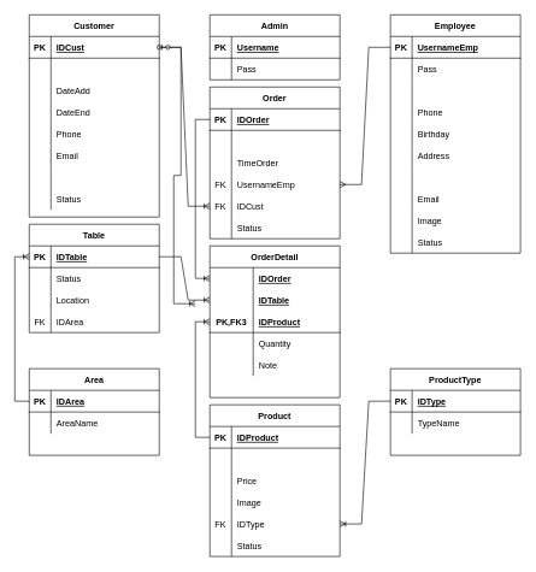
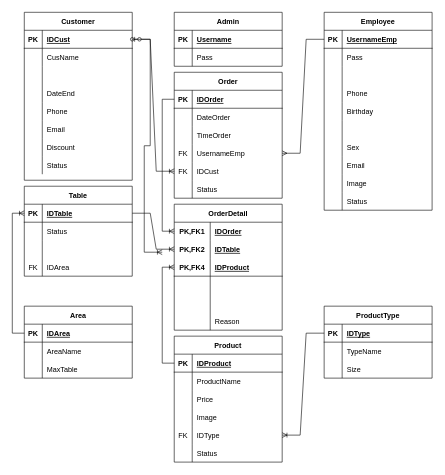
+ <mxCell id="141" value="CusName" style="shape=partialRectangle;connectable=0;fillColor=none;top=0;left=0;bottom=0;right=0;align=left;spacingLeft=6;overflow=hidden;" parent="139" vertex="1"><mxGeometry x="30" width="150" height="30" as="geometry"><mxRectangle width="150" height="30" as="alternateBounds" /></mxGeometry></mxCell>
- <mxCell id="144" value="DateAdd" style="shape=partialRectangle;connectable=0;fillColor=none;top=0;left=0;bottom=0;right=0;align=left;spacingLeft=6;overflow=hidden;" parent="142" vertex="1"><mxGeometry x="30" width="150" height="30" as="geometry"><mxRectangle width="150" height="30" as="alternateBounds" /></mxGeometry></mxCell>
+ <mxCell id="38" value="DateOrder" style="shape=partialRectangle;connectable=0;fillColor=none;top=0;left=0;bottom=0;right=0;align=left;spacingLeft=6;overflow=hidden;" parent="36" vertex="1"><mxGeometry x="30" width="150" height="30" as="geometry"><mxRectangle width="150" height="30" as="alternateBounds" /></mxGeometry></mxCell>
- <mxCell id="19" value="Address" style="shape=partialRectangle;connectable=0;fillColor=none;top=0;left=0;bottom=0;right=0;align=left;spacingLeft=6;overflow=hidden;" parent="17" vertex="1"><mxGeometry x="30" width="150" height="30" as="geometry"><mxRectangle width="150" height="30" as="alternateBounds" /></mxGeometry></mxCell>
+ <mxCell id="156" value="Discount" style="shape=partialRectangle;connectable=0;fillColor=none;top=0;left=0;bottom=0;right=0;align=left;spacingLeft=6;overflow=hidden;" parent="154" vertex="1"><mxGeometry x="30" width="150" height="30" as="geometry"><mxRectangle width="150" height="30" as="alternateBounds" /></mxGeometry></mxCell>
+ <mxCell id="22" value="Sex" style="shape=partialRectangle;connectable=0;fillColor=none;top=0;left=0;bottom=0;right=0;align=left;spacingLeft=6;overflow=hidden;" parent="20" vertex="1"><mxGeometry x="30" width="150" height="30" as="geometry"><mxRectangle width="150" height="30" as="alternateBounds" /></mxGeometry></mxCell>
+ <mxCell id="53" value="PK,FK1" style="shape=partialRectangle;connectable=0;fillColor=none;top=0;left=0;bottom=0;right=0;fontStyle=1;overflow=hidden;" parent="52" vertex="1"><mxGeometry width="60" height="30" as="geometry"><mxRectangle width="60" height="30" as="alternateBounds" /></mxGeometry></mxCell>
- <mxCell id="108" value="Location" style="shape=partialRectangle;connectable=0;fillColor=none;top=0;left=0;bottom=0;right=0;align=left;spacingLeft=6;overflow=hidden;" vertex="1" parent="106"><mxGeometry x="30" width="150" height="30" as="geometry"><mxRectangle width="150" height="30" as="alternateBounds" /></mxGeometry></mxCell>
+ <mxCell id="56" value="PK,FK2" style="shape=partialRectangle;connectable=0;fillColor=none;top=0;left=0;bottom=0;right=0;fontStyle=1;overflow=hidden;" parent="55" vertex="1"><mxGeometry width="60" height="30" as="geometry"><mxRectangle width="60" height="30" as="alternateBounds" /></mxGeometry></mxCell>
- <mxCell id="59" value="PK,FK3" style="shape=partialRectangle;connectable=0;fillColor=none;top=0;left=0;bottom=0;right=0;fontStyle=1;overflow=hidden;" parent="58" vertex="1"><mxGeometry width="60" height="30" as="geometry"><mxRectangle width="60" height="30" as="alternateBounds" /></mxGeometry></mxCell>
+ <mxCell id="59" value="PK,FK4" style="shape=partialRectangle;connectable=0;fillColor=none;top=0;left=0;bottom=0;right=0;fontStyle=1;overflow=hidden;" parent="58" vertex="1"><mxGeometry width="60" height="30" as="geometry"><mxRectangle width="60" height="30" as="alternateBounds" /></mxGeometry></mxCell>
- <mxCell id="63" value="Quantity" style="shape=partialRectangle;connectable=0;fillColor=none;top=0;left=0;bottom=0;right=0;align=left;spacingLeft=6;overflow=hidden;" parent="61" vertex="1"><mxGeometry x="60" width="120" height="30" as="geometry"><mxRectangle width="120" height="30" as="alternateBounds" /></mxGeometry></mxCell>
- <mxCell id="66" value="Note" style="shape=partialRectangle;connectable=0;fillColor=none;top=0;left=0;bottom=0;right=0;align=left;spacingLeft=6;overflow=hidden;" vertex="1" parent="64"><mxGeometry x="60" width="120" height="30" as="geometry"><mxRectangle width="120" height="30" as="alternateBounds" /></mxGeometry></mxCell>
+ <mxCell id="69" value="Reason" style="shape=partialRectangle;connectable=0;fillColor=none;top=0;left=0;bottom=0;right=0;align=left;spacingLeft=6;overflow=hidden;" vertex="1" parent="67"><mxGeometry x="60" width="120" height="30" as="geometry"><mxRectangle width="120" height="30" as="alternateBounds" /></mxGeometry></mxCell>
+ <mxCell id="121" value="MaxTable" style="shape=partialRectangle;connectable=0;fillColor=none;top=0;left=0;bottom=0;right=0;align=left;spacingLeft=6;overflow=hidden;" parent="119" vertex="1"><mxGeometry x="30" width="150" height="30" as="geometry"><mxRectangle width="150" height="30" as="alternateBounds" /></mxGeometry></mxCell>
+ <mxCell id="98" value="Size" style="shape=partialRectangle;connectable=0;fillColor=none;top=0;left=0;bottom=0;right=0;align=left;spacingLeft=6;overflow=hidden;" parent="96" vertex="1"><mxGeometry x="30" width="150" height="30" as="geometry"><mxRectangle width="150" height="30" as="alternateBounds" /></mxGeometry></mxCell>
+ <mxCell id="76" value="ProductName" style="shape=partialRectangle;connectable=0;fillColor=none;top=0;left=0;bottom=0;right=0;align=left;spacingLeft=6;overflow=hidden;" parent="74" vertex="1"><mxGeometry x="30" width="150" height="30" as="geometry"><mxRectangle width="150" height="30" as="alternateBounds" /></mxGeometry></mxCell>
